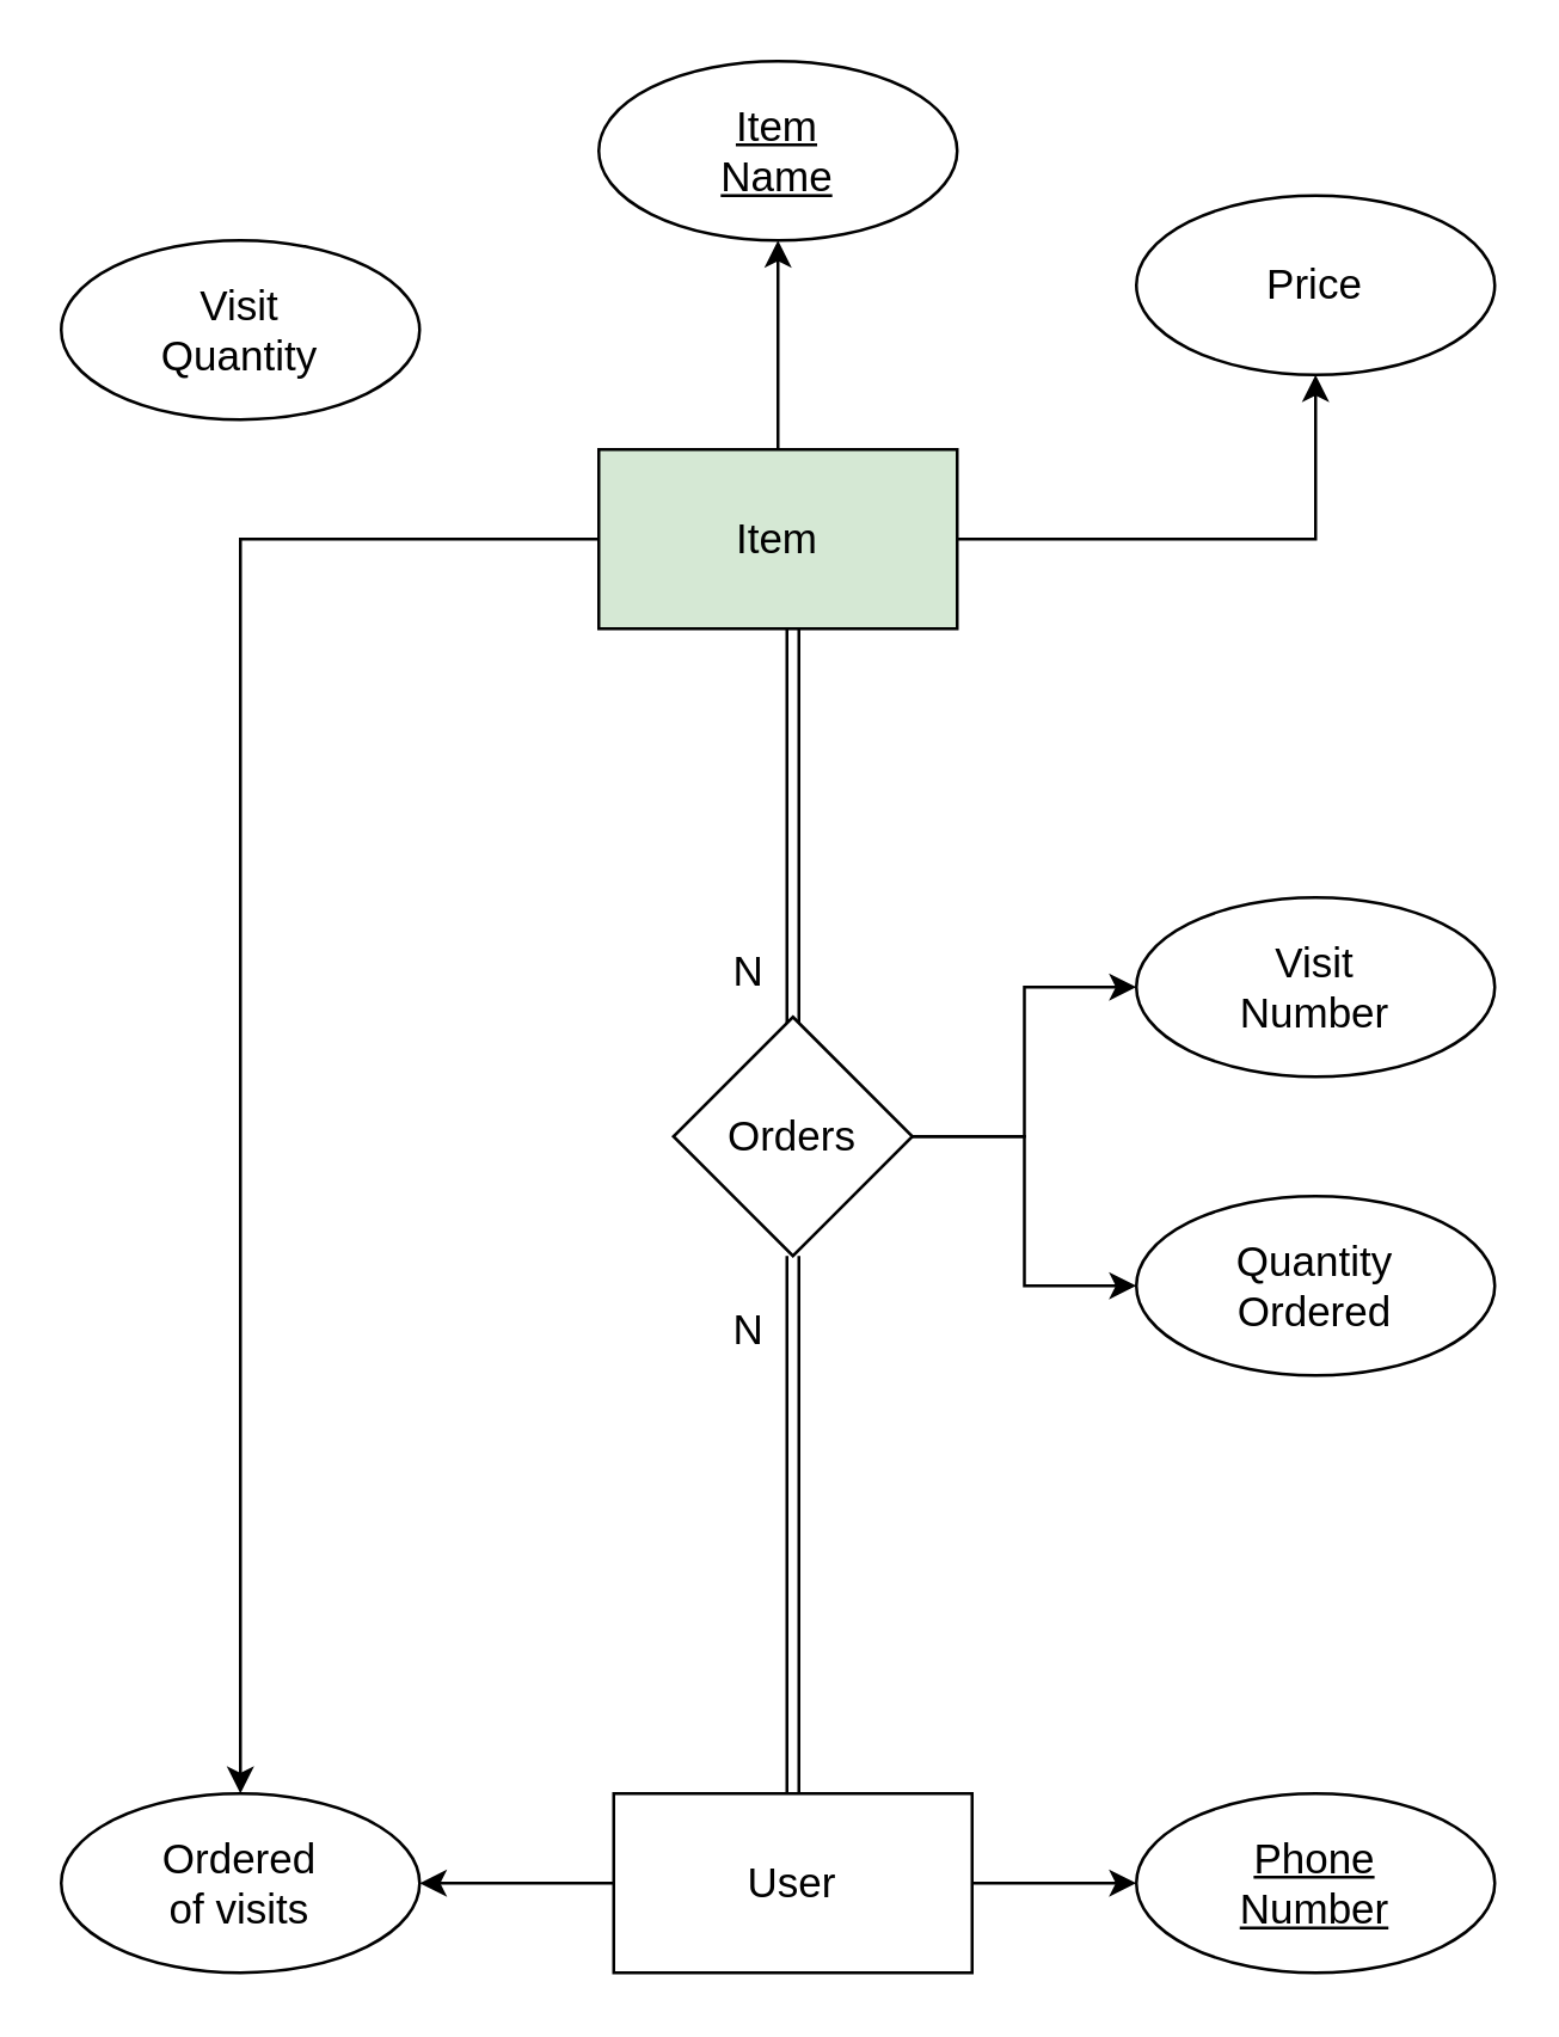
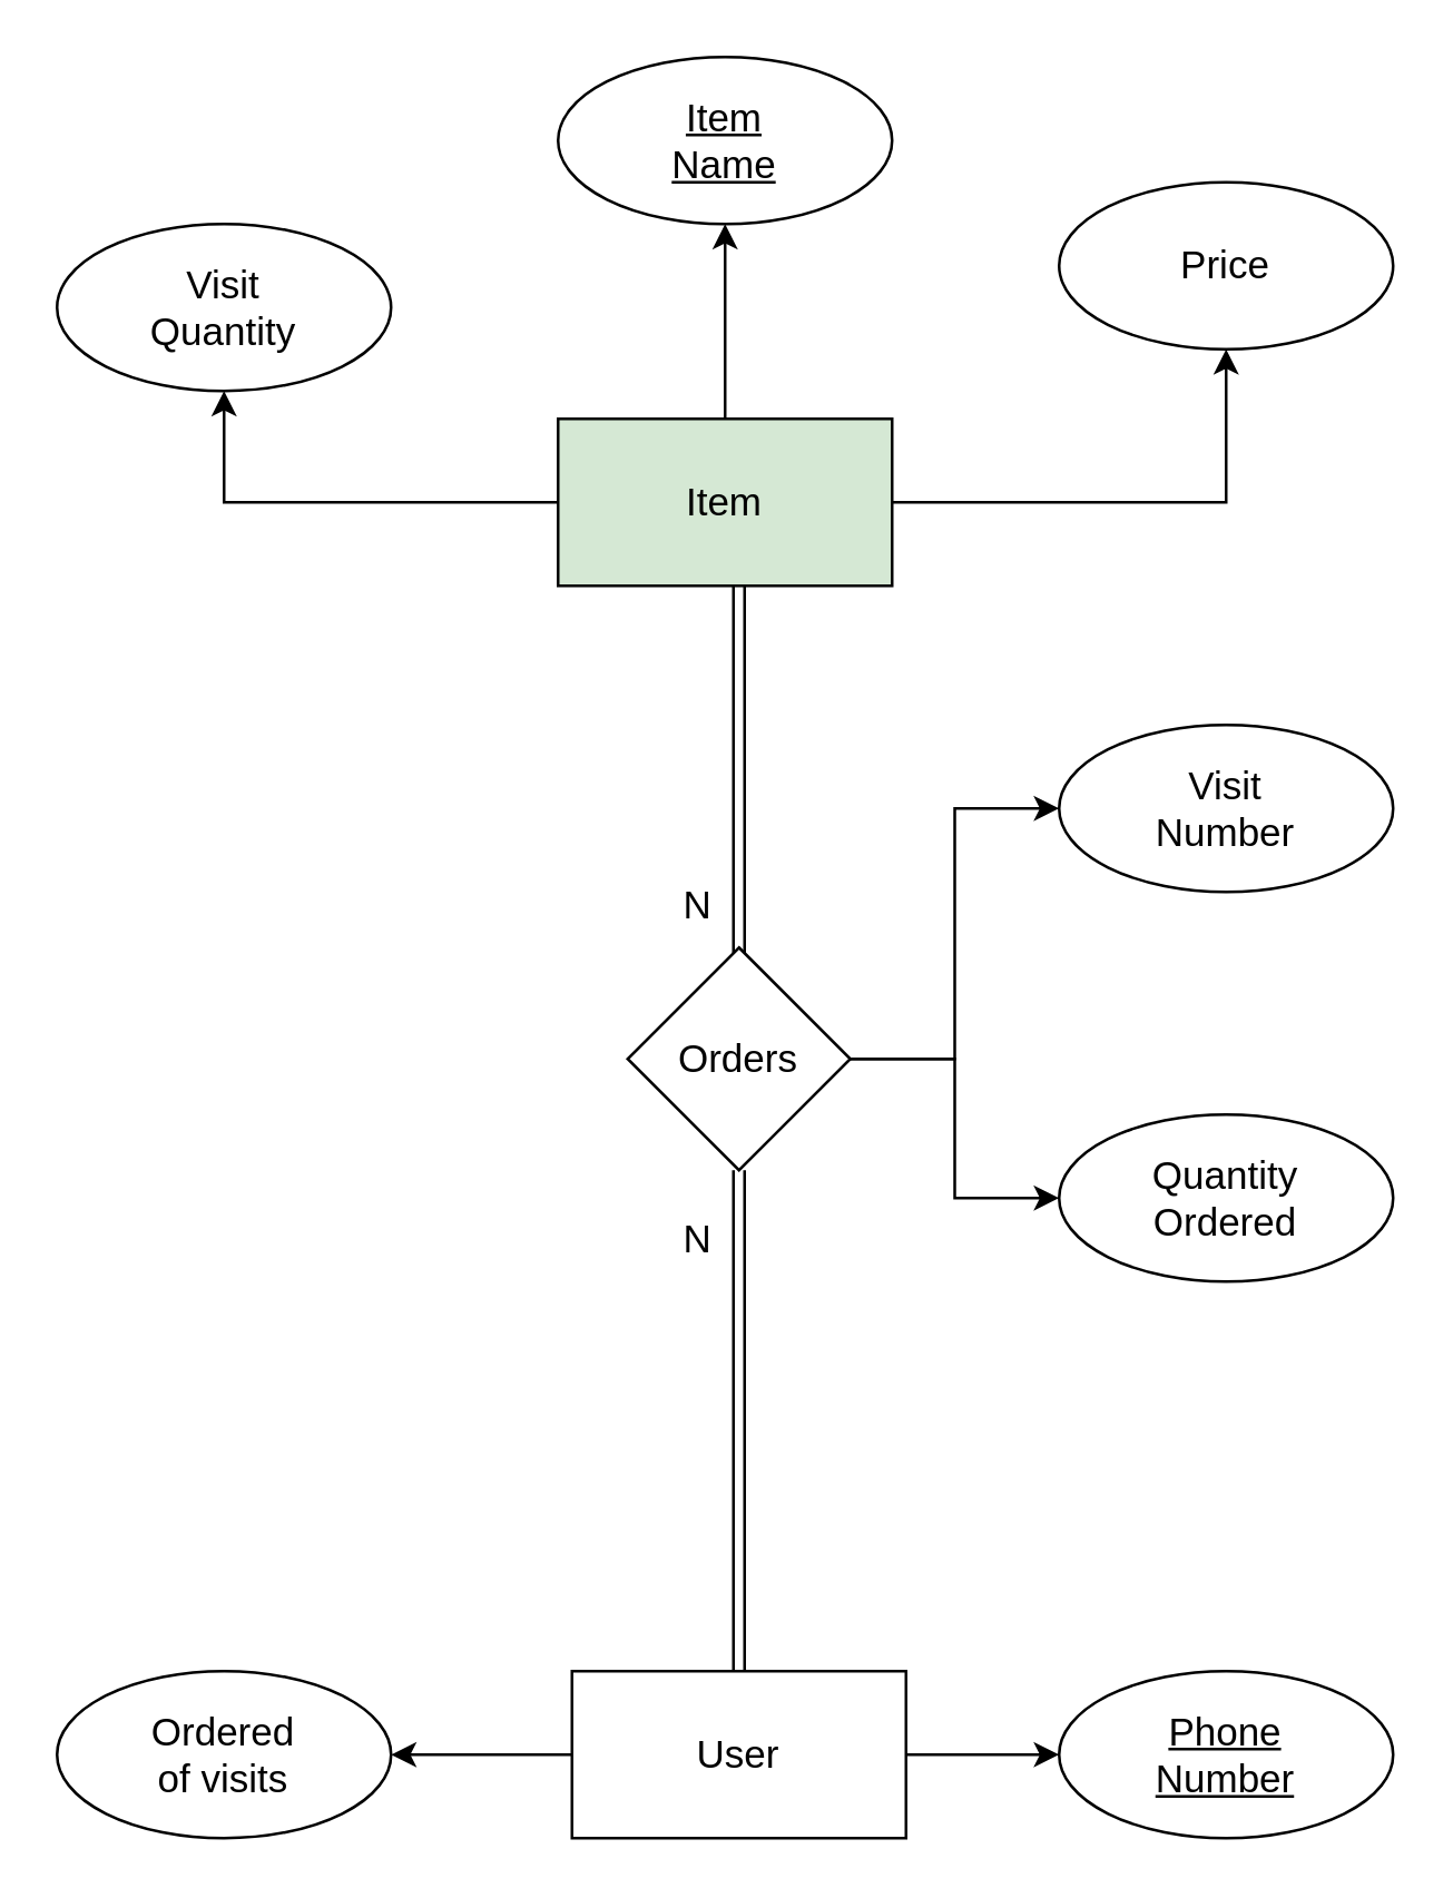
- <mxCell id="14" value="Visit&lt;br&gt;Number" style="ellipse;whiteSpace=wrap;html=1;fontSize=14;" vertex="1" parent="1"><mxGeometry x="380" y="300" width="120" height="60" as="geometry" /></mxCell>
+ <mxCell id="14" value="Visit&lt;br&gt;Number" style="ellipse;whiteSpace=wrap;html=1;fontSize=14;" vertex="1" parent="1"><mxGeometry x="380" y="260" width="120" height="60" as="geometry" /></mxCell>
- <mxCell id="3" style="edgeStyle=orthogonalEdgeStyle;rounded=0;orthogonalLoop=1;jettySize=auto;html=1;fontSize=14;" edge="1" parent="1" source="6" target="20"><mxGeometry relative="1" as="geometry" /></mxCell>
+ <mxCell id="3" style="edgeStyle=orthogonalEdgeStyle;rounded=0;orthogonalLoop=1;jettySize=auto;html=1;entryX=0.5;entryY=1;entryDx=0;entryDy=0;fontSize=14;" edge="1" parent="1" source="6" target="9"><mxGeometry relative="1" as="geometry" /></mxCell>
